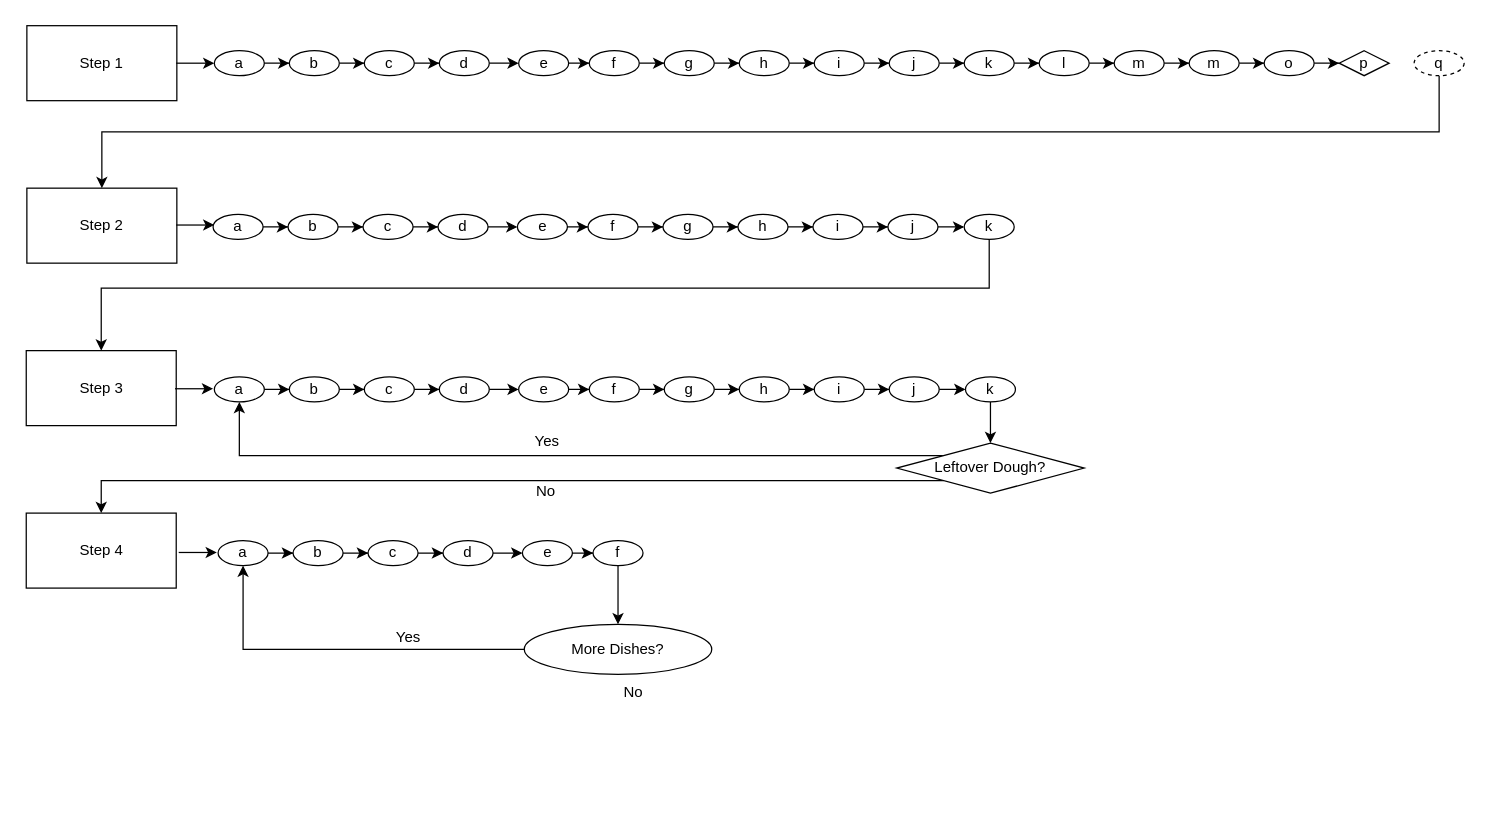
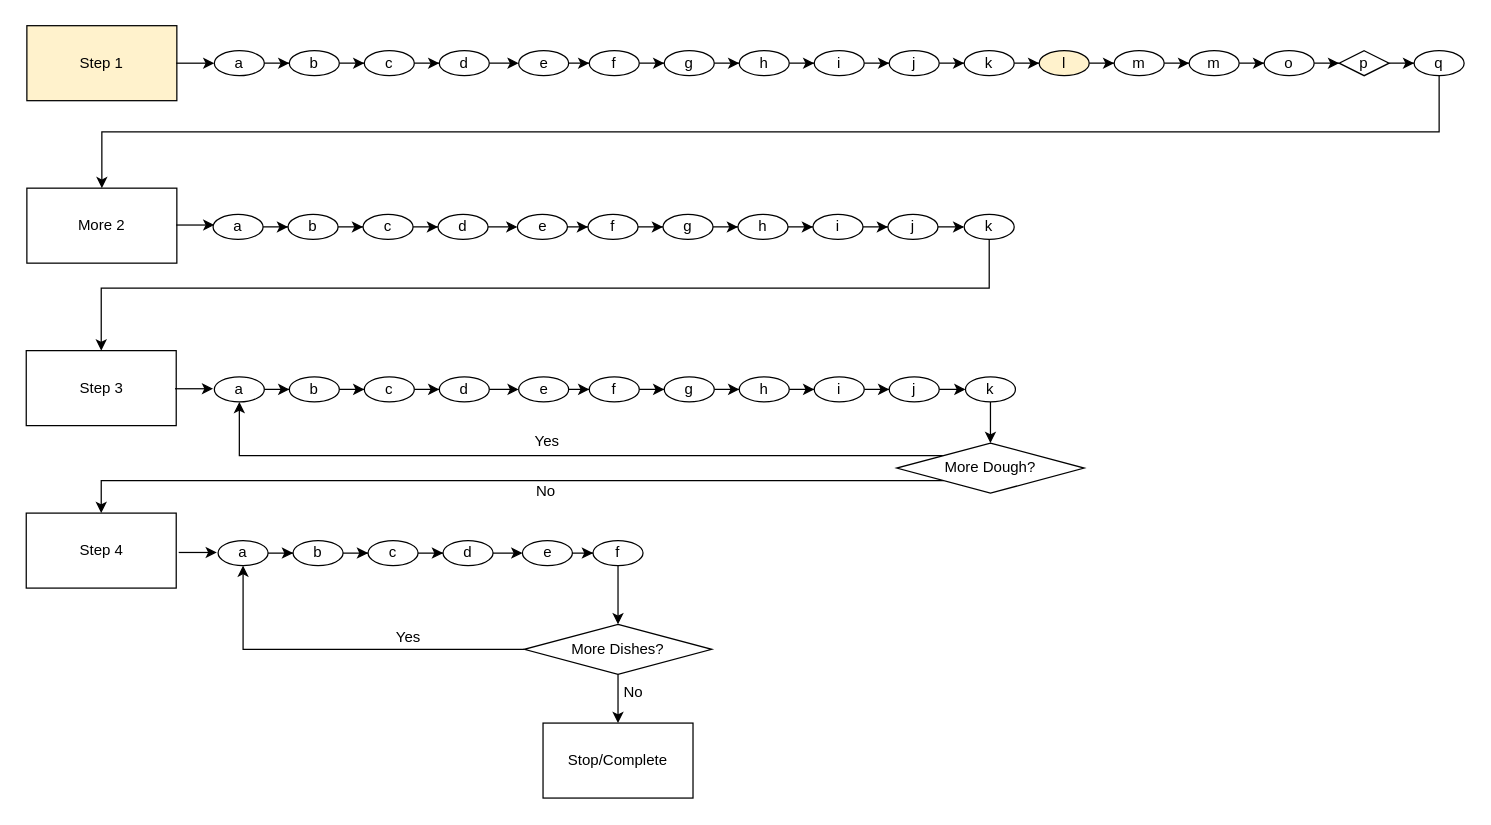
- <mxCell id="2" value="Step 1" style="rounded=0;whiteSpace=wrap;html=1;" vertex="1" parent="1"><mxGeometry width="120" height="60" as="geometry" x="21" y="20" /></mxCell>
+ <mxCell id="2" value="Step 1" style="rounded=0;whiteSpace=wrap;html=1;fillColor=#fff2cc;" vertex="1" parent="1"><mxGeometry width="120" height="60" as="geometry" x="21" y="20" /></mxCell>
- <mxCell id="30" value="l" style="ellipse;whiteSpace=wrap;html=1;" vertex="1" parent="1"><mxGeometry x="831" y="40" width="40" height="20" as="geometry" /></mxCell>
+ <mxCell id="30" value="l" style="ellipse;whiteSpace=wrap;html=1;fillColor=#fff2cc;" vertex="1" parent="1"><mxGeometry x="831" y="40" width="40" height="20" as="geometry" /></mxCell>
+ <mxCell id="37" value="" style="edgeStyle=orthogonalEdgeStyle;rounded=0;orthogonalLoop=1;jettySize=auto;html=1;" edge="1" parent="1" source="38" target="40"><mxGeometry relative="1" as="geometry" /></mxCell>
- <mxCell id="40" value="q" style="ellipse;whiteSpace=wrap;html=1;dashed=1;" vertex="1" parent="1"><mxGeometry x="1131" y="40" width="40" height="20" as="geometry" /></mxCell>
+ <mxCell id="40" value="q" style="ellipse;whiteSpace=wrap;html=1;" vertex="1" parent="1"><mxGeometry x="1131" y="40" width="40" height="20" as="geometry" /></mxCell>
- <mxCell id="3" value="Step 2" style="rounded=0;whiteSpace=wrap;html=1;" vertex="1" parent="1"><mxGeometry y="150" width="120" height="60" as="geometry" x="21" /></mxCell>
+ <mxCell id="3" value="More 2" style="rounded=0;whiteSpace=wrap;html=1;" vertex="1" parent="1"><mxGeometry y="150" width="120" height="60" as="geometry" x="21" /></mxCell>
- <mxCell id="89" value="Leftover Dough?" style="rhombus;whiteSpace=wrap;html=1;" vertex="1" parent="1"><mxGeometry x="717" y="354" width="150" height="40" as="geometry" /></mxCell>
+ <mxCell id="89" value="More Dough?" style="rhombus;whiteSpace=wrap;html=1;" vertex="1" parent="1"><mxGeometry x="717" y="354" width="150" height="40" as="geometry" /></mxCell>
- <mxCell id="107" value="More Dishes?" style="ellipse;whiteSpace=wrap;html=1;" vertex="1" parent="1"><mxGeometry x="419" y="499" width="150" height="40" as="geometry" /></mxCell>
+ <mxCell id="107" value="More Dishes?" style="rhombus;whiteSpace=wrap;html=1;" vertex="1" parent="1"><mxGeometry x="419" y="499" width="150" height="40" as="geometry" /></mxCell>
+ <mxCell id="106" value="" style="edgeStyle=orthogonalEdgeStyle;rounded=0;orthogonalLoop=1;jettySize=auto;html=1;" edge="1" parent="1" source="107" target="109"><mxGeometry relative="1" as="geometry" /></mxCell>
+ <mxCell id="109" value="Stop/Complete" style="whiteSpace=wrap;html=1;" vertex="1" parent="1"><mxGeometry x="434" y="578" width="120" height="60" as="geometry" /></mxCell>
